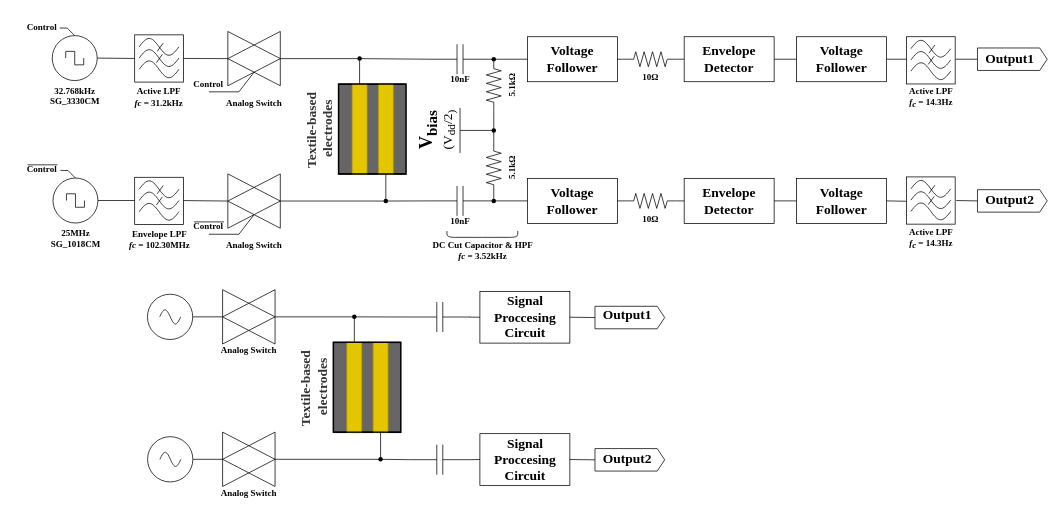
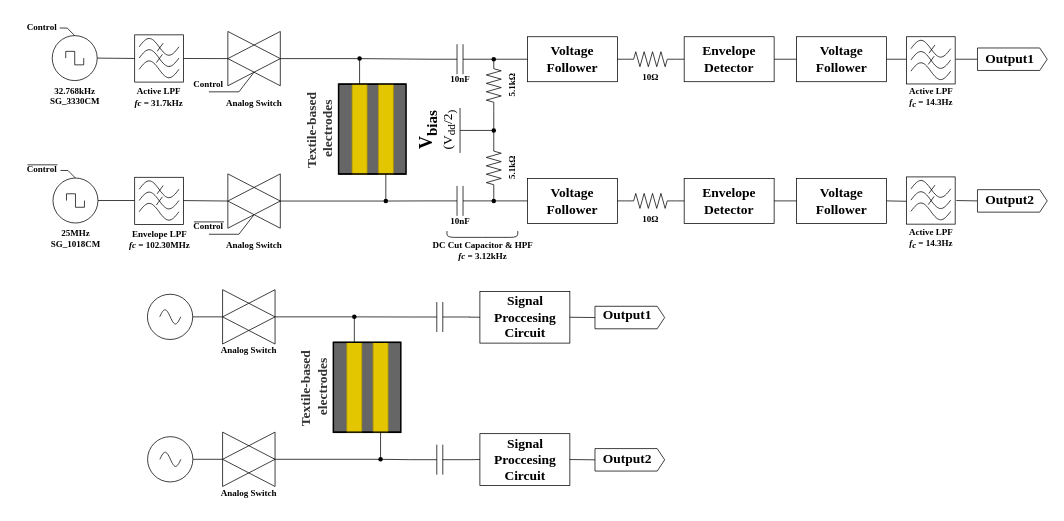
- <mxCell id="6" value="&lt;div&gt;&lt;font face=&quot;Century&quot;&gt;&lt;b&gt;Active LPF&lt;/b&gt;&lt;/font&gt;&lt;/div&gt;&lt;div&gt;&lt;font face=&quot;Century&quot;&gt;&lt;b&gt;&lt;i&gt;fc = &lt;/i&gt;31.2kHz&lt;br&gt;&lt;/b&gt;&lt;/font&gt;&lt;/div&gt;" style="text;html=1;align=center;verticalAlign=middle;resizable=0;points=[];autosize=1;strokeColor=none;fillColor=none;fontFamily=Helvetica;" parent="1" vertex="1"><mxGeometry x="161" y="109" width="100" height="40" as="geometry" /></mxCell>
+ <mxCell id="6" value="&lt;div&gt;&lt;font face=&quot;Century&quot;&gt;&lt;b&gt;Active LPF&lt;/b&gt;&lt;/font&gt;&lt;/div&gt;&lt;div&gt;&lt;font face=&quot;Century&quot;&gt;&lt;b&gt;&lt;i&gt;fc = &lt;/i&gt;31.7kHz&lt;br&gt;&lt;/b&gt;&lt;/font&gt;&lt;/div&gt;" style="text;html=1;align=center;verticalAlign=middle;resizable=0;points=[];autosize=1;strokeColor=none;fillColor=none;fontFamily=Helvetica;" parent="1" vertex="1"><mxGeometry x="161" y="109" width="100" height="40" as="geometry" /></mxCell>
- <mxCell id="111" value="&lt;div&gt;&lt;font face=&quot;Century&quot;&gt;&lt;b&gt;DC Cut Capacitor &amp;amp; HPF&lt;br&gt;&lt;/b&gt;&lt;/font&gt;&lt;/div&gt;&lt;div&gt;&lt;font face=&quot;Century&quot;&gt;&lt;b&gt;&lt;i&gt;fc = &lt;/i&gt;3.52kHz&lt;br&gt;&lt;/b&gt;&lt;/font&gt;&lt;/div&gt;" style="text;html=1;align=center;verticalAlign=middle;resizable=0;points=[];autosize=1;strokeColor=none;fillColor=none;fontFamily=Helvetica;" parent="1" vertex="1"><mxGeometry x="557.79" y="314" width="170" height="40" as="geometry" /></mxCell>
+ <mxCell id="111" value="&lt;div&gt;&lt;font face=&quot;Century&quot;&gt;&lt;b&gt;DC Cut Capacitor &amp;amp; HPF&lt;br&gt;&lt;/b&gt;&lt;/font&gt;&lt;/div&gt;&lt;div&gt;&lt;font face=&quot;Century&quot;&gt;&lt;b&gt;&lt;i&gt;fc = &lt;/i&gt;3.12kHz&lt;br&gt;&lt;/b&gt;&lt;/font&gt;&lt;/div&gt;" style="text;html=1;align=center;verticalAlign=middle;resizable=0;points=[];autosize=1;strokeColor=none;fillColor=none;fontFamily=Helvetica;" parent="1" vertex="1"><mxGeometry x="557.79" y="314" width="170" height="40" as="geometry" /></mxCell>
